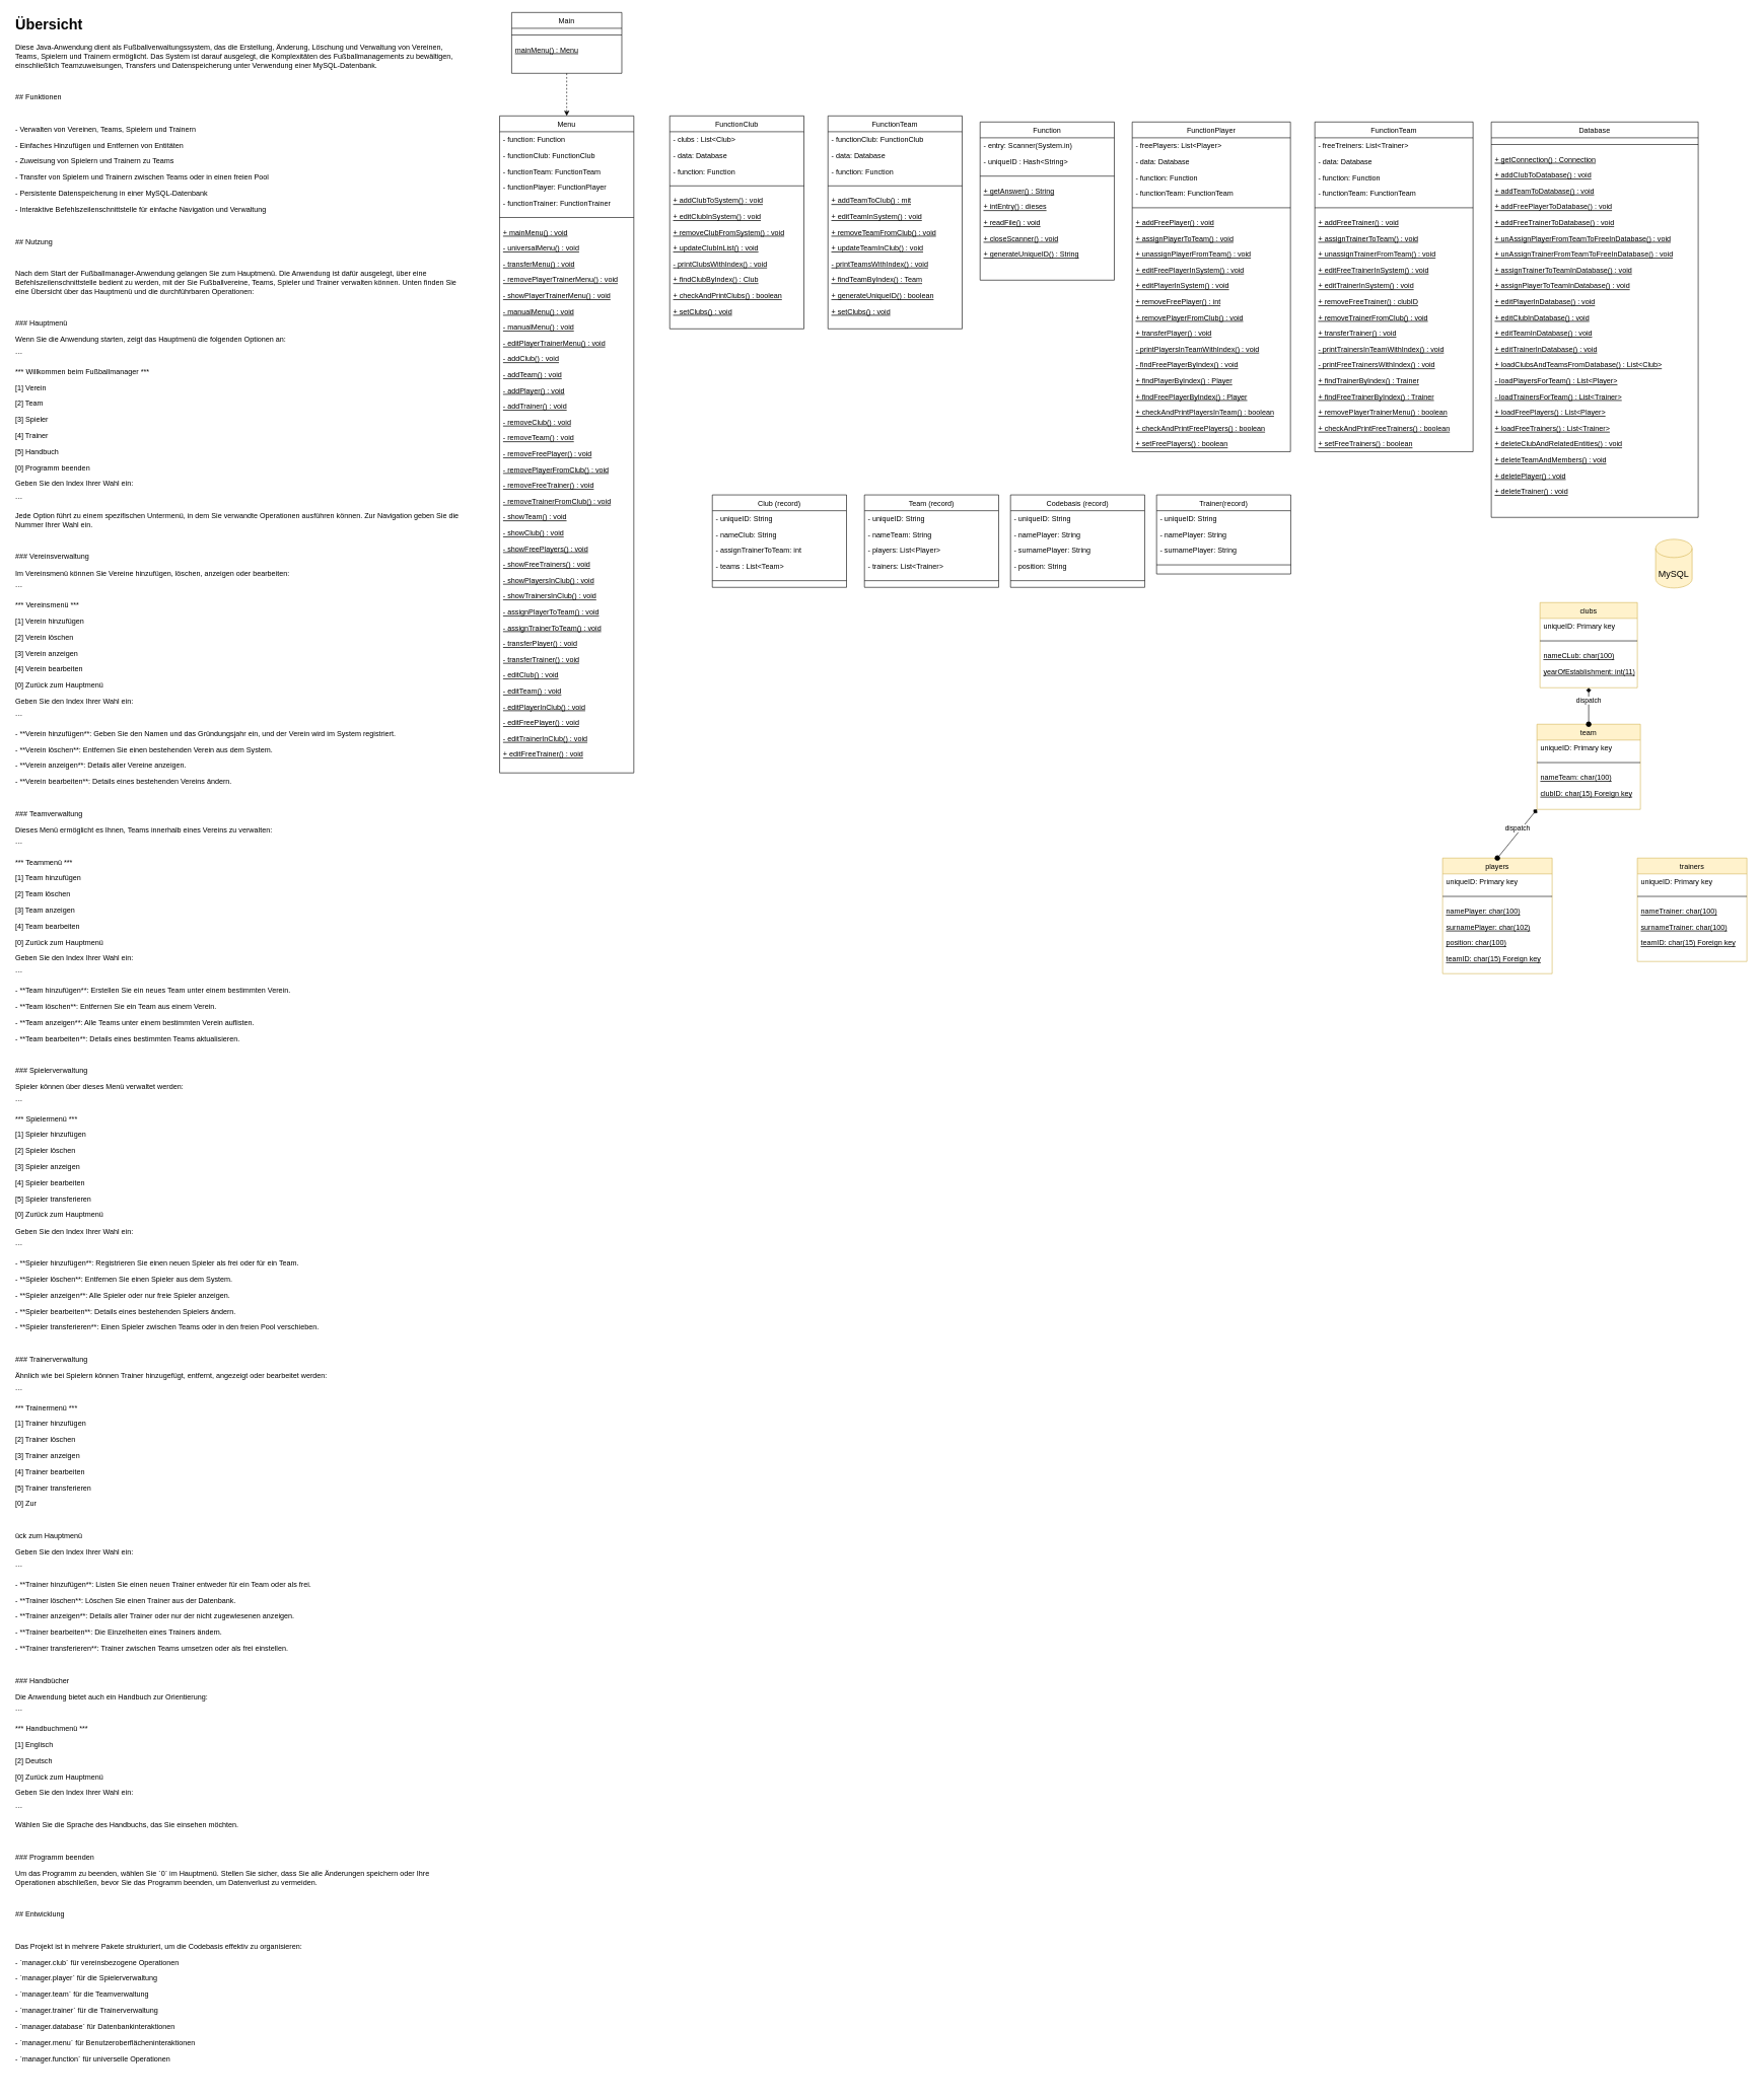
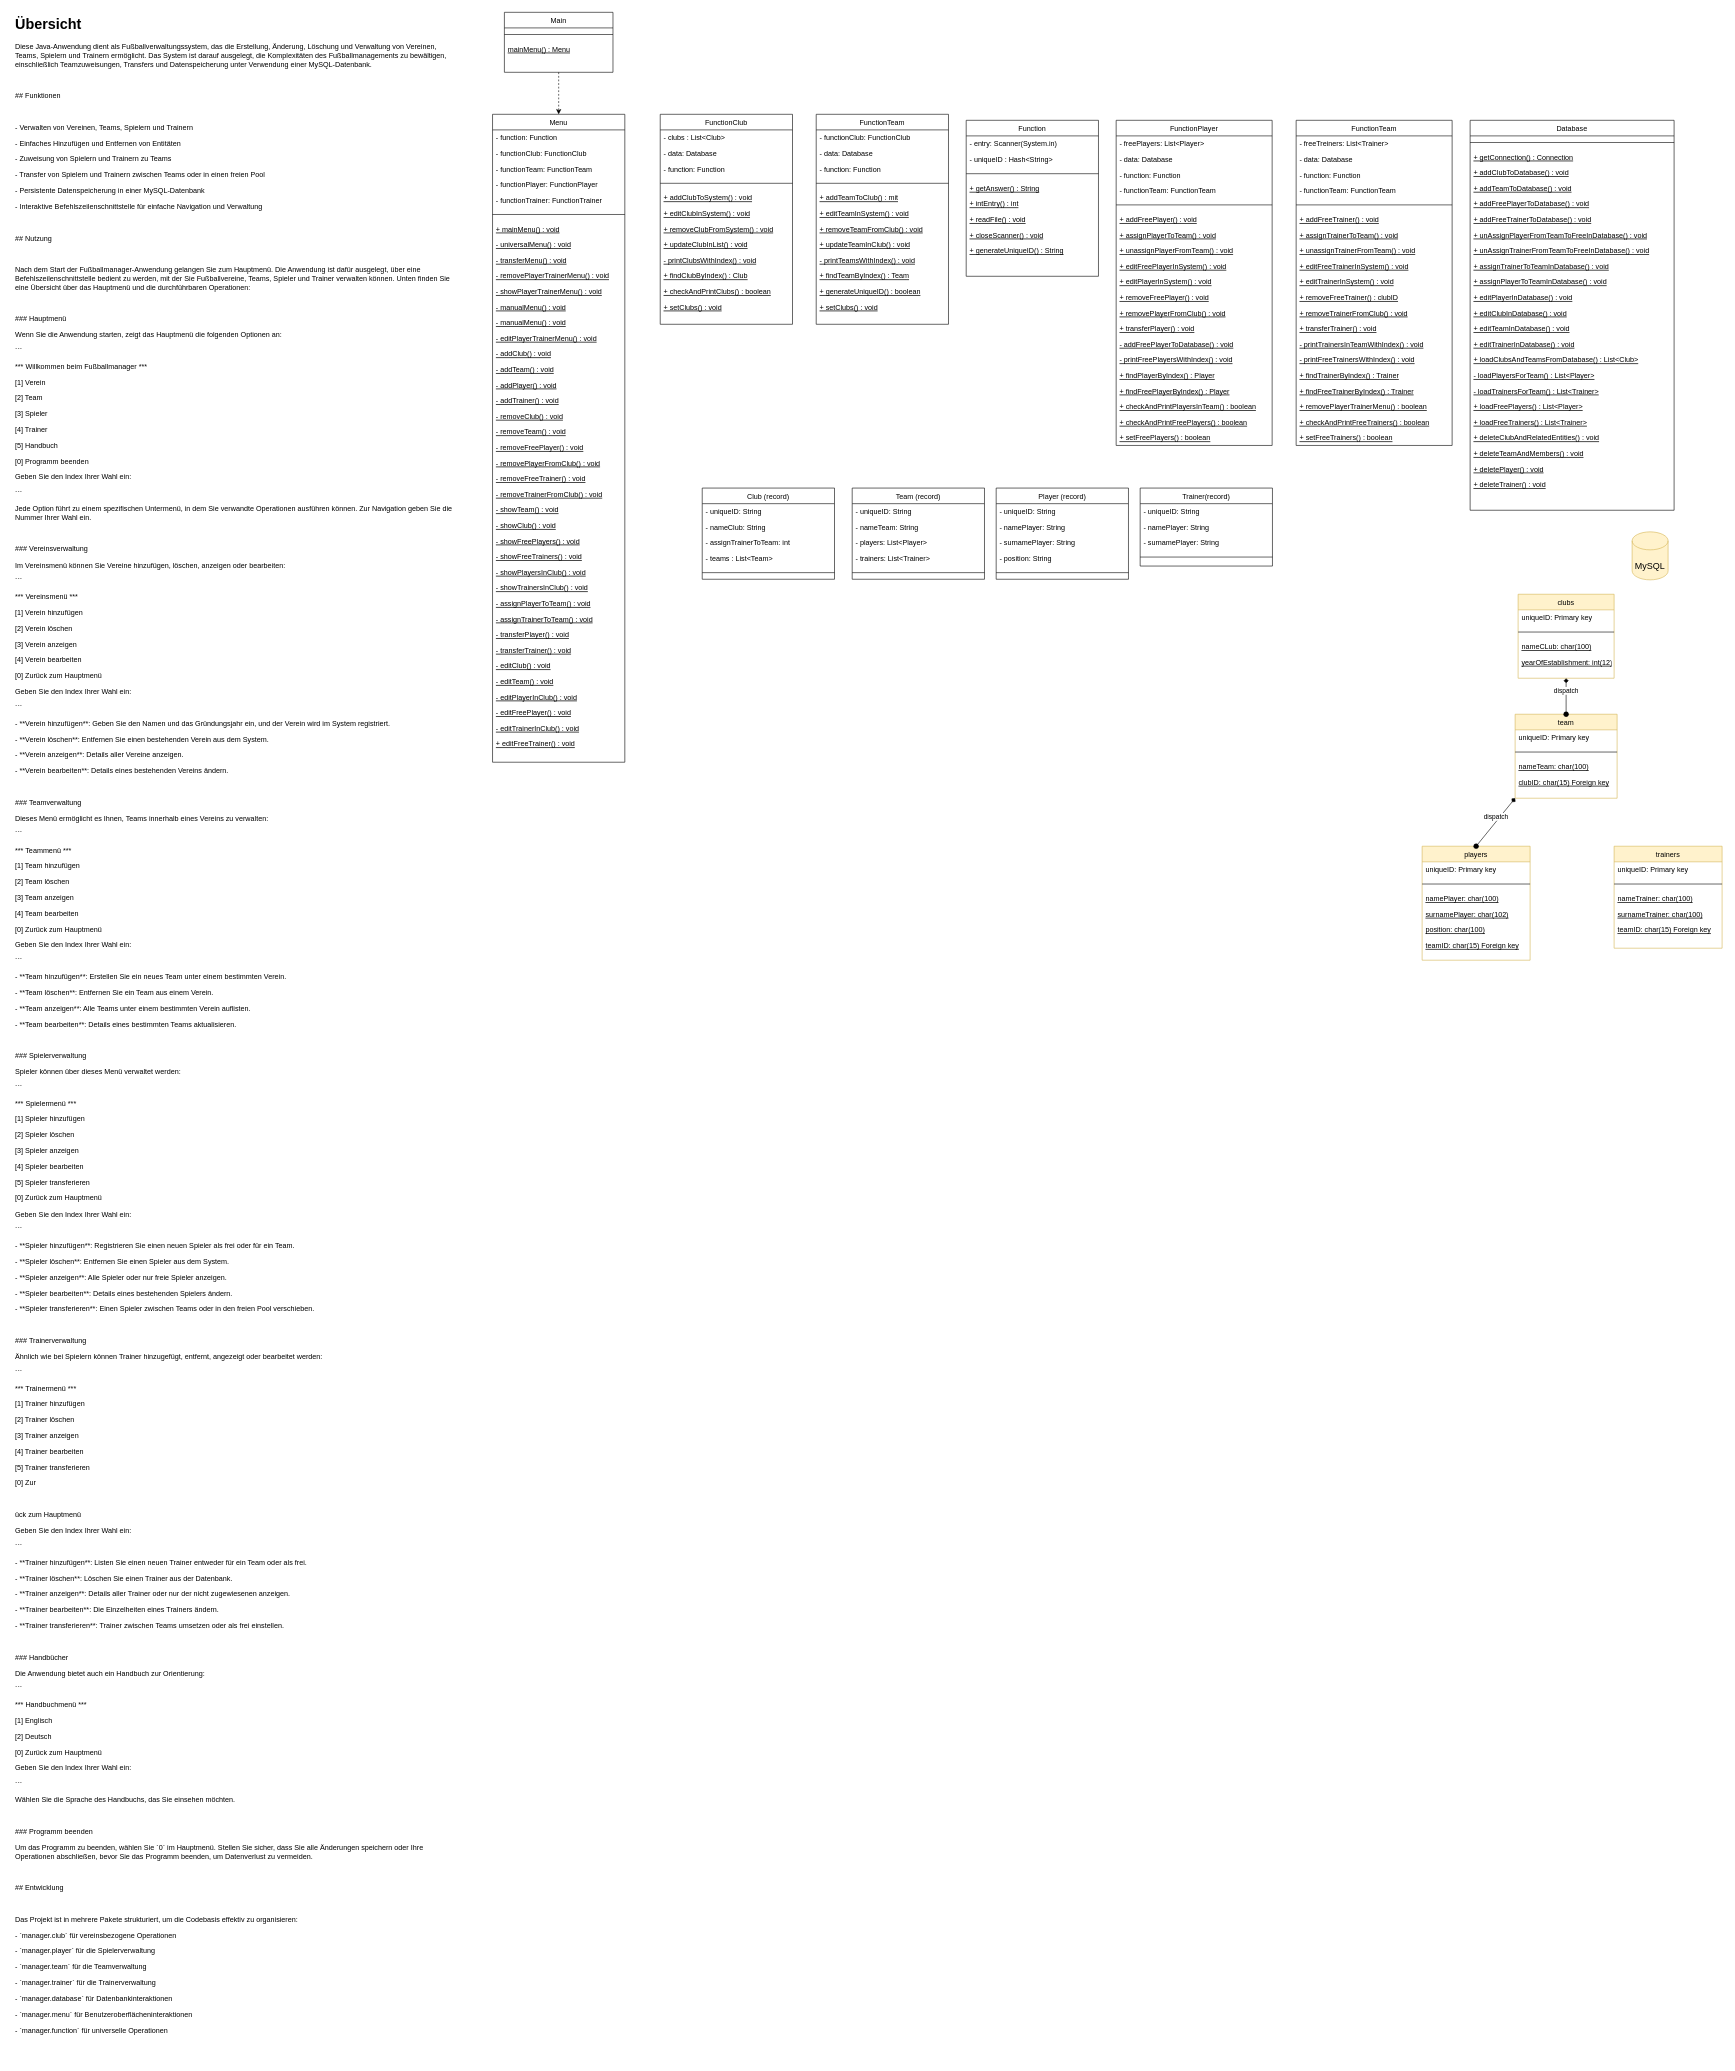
- <mxCell id="79" value="+ intEntry() : dieses" style="text;align=left;verticalAlign=top;spacingLeft=4;spacingRight=4;overflow=hidden;rotatable=0;points=[[0,0.5],[1,0.5]];portConstraint=eastwest;fontStyle=4" vertex="1" parent="74"><mxGeometry y="126" width="220.5" height="26" as="geometry" /></mxCell>
+ <mxCell id="79" value="+ intEntry() : int" style="text;align=left;verticalAlign=top;spacingLeft=4;spacingRight=4;overflow=hidden;rotatable=0;points=[[0,0.5],[1,0.5]];portConstraint=eastwest;fontStyle=4" vertex="1" parent="74"><mxGeometry y="126" width="220.5" height="26" as="geometry" /></mxCell>
- <mxCell id="94" value="+ removeFreePlayer() : int" style="text;align=left;verticalAlign=top;spacingLeft=4;spacingRight=4;overflow=hidden;rotatable=0;points=[[0,0.5],[1,0.5]];portConstraint=eastwest;fontStyle=4" vertex="1" parent="83"><mxGeometry y="282" width="260" height="26" as="geometry" /></mxCell>
+ <mxCell id="94" value="+ removeFreePlayer() : void" style="text;align=left;verticalAlign=top;spacingLeft=4;spacingRight=4;overflow=hidden;rotatable=0;points=[[0,0.5],[1,0.5]];portConstraint=eastwest;fontStyle=4" vertex="1" parent="83"><mxGeometry y="282" width="260" height="26" as="geometry" /></mxCell>
- <mxCell id="97" value="- printPlayersInTeamWithIndex() : void" style="text;align=left;verticalAlign=top;spacingLeft=4;spacingRight=4;overflow=hidden;rotatable=0;points=[[0,0.5],[1,0.5]];portConstraint=eastwest;fontStyle=4" vertex="1" parent="83"><mxGeometry y="360" width="260" height="26" as="geometry" /></mxCell>
+ <mxCell id="97" value="- addFreePlayerToDatabase() : void" style="text;align=left;verticalAlign=top;spacingLeft=4;spacingRight=4;overflow=hidden;rotatable=0;points=[[0,0.5],[1,0.5]];portConstraint=eastwest;fontStyle=4" vertex="1" parent="83"><mxGeometry y="360" width="260" height="26" as="geometry" /></mxCell>
- <mxCell id="98" value="- findFreePlayerByIndex() : void" style="text;align=left;verticalAlign=top;spacingLeft=4;spacingRight=4;overflow=hidden;rotatable=0;points=[[0,0.5],[1,0.5]];portConstraint=eastwest;fontStyle=4" vertex="1" parent="83"><mxGeometry y="386" width="260" height="26" as="geometry" /></mxCell>
+ <mxCell id="98" value="- printFreePlayersWithIndex() : void" style="text;align=left;verticalAlign=top;spacingLeft=4;spacingRight=4;overflow=hidden;rotatable=0;points=[[0,0.5],[1,0.5]];portConstraint=eastwest;fontStyle=4" vertex="1" parent="83"><mxGeometry y="386" width="260" height="26" as="geometry" /></mxCell>
- <mxCell id="137" value="Codebasis (record)" style="swimlane;fontStyle=0;align=center;verticalAlign=top;childLayout=stackLayout;horizontal=1;startSize=26;horizontalStack=0;resizeParent=1;resizeLast=0;collapsible=1;marginBottom=0;rounded=0;shadow=0;strokeWidth=1;" vertex="1" parent="1"><mxGeometry x="1660" y="813" width="220.5" height="152" as="geometry"><mxRectangle x="130" y="380" width="160" height="26" as="alternateBounds" /></mxGeometry></mxCell>
+ <mxCell id="137" value="Player (record)" style="swimlane;fontStyle=0;align=center;verticalAlign=top;childLayout=stackLayout;horizontal=1;startSize=26;horizontalStack=0;resizeParent=1;resizeLast=0;collapsible=1;marginBottom=0;rounded=0;shadow=0;strokeWidth=1;" vertex="1" parent="1"><mxGeometry x="1660" y="813" width="220.5" height="152" as="geometry"><mxRectangle x="130" y="380" width="160" height="26" as="alternateBounds" /></mxGeometry></mxCell>
- <mxCell id="195" value="yearOfEstablishment: int(11)" style="text;align=left;verticalAlign=top;spacingLeft=4;spacingRight=4;overflow=hidden;rotatable=0;points=[[0,0.5],[1,0.5]];portConstraint=eastwest;fontStyle=4" vertex="1" parent="191"><mxGeometry y="100" width="160" height="26" as="geometry" /></mxCell>
+ <mxCell id="195" value="yearOfEstablishment: int(12)" style="text;align=left;verticalAlign=top;spacingLeft=4;spacingRight=4;overflow=hidden;rotatable=0;points=[[0,0.5],[1,0.5]];portConstraint=eastwest;fontStyle=4" vertex="1" parent="191"><mxGeometry y="100" width="160" height="26" as="geometry" /></mxCell>
